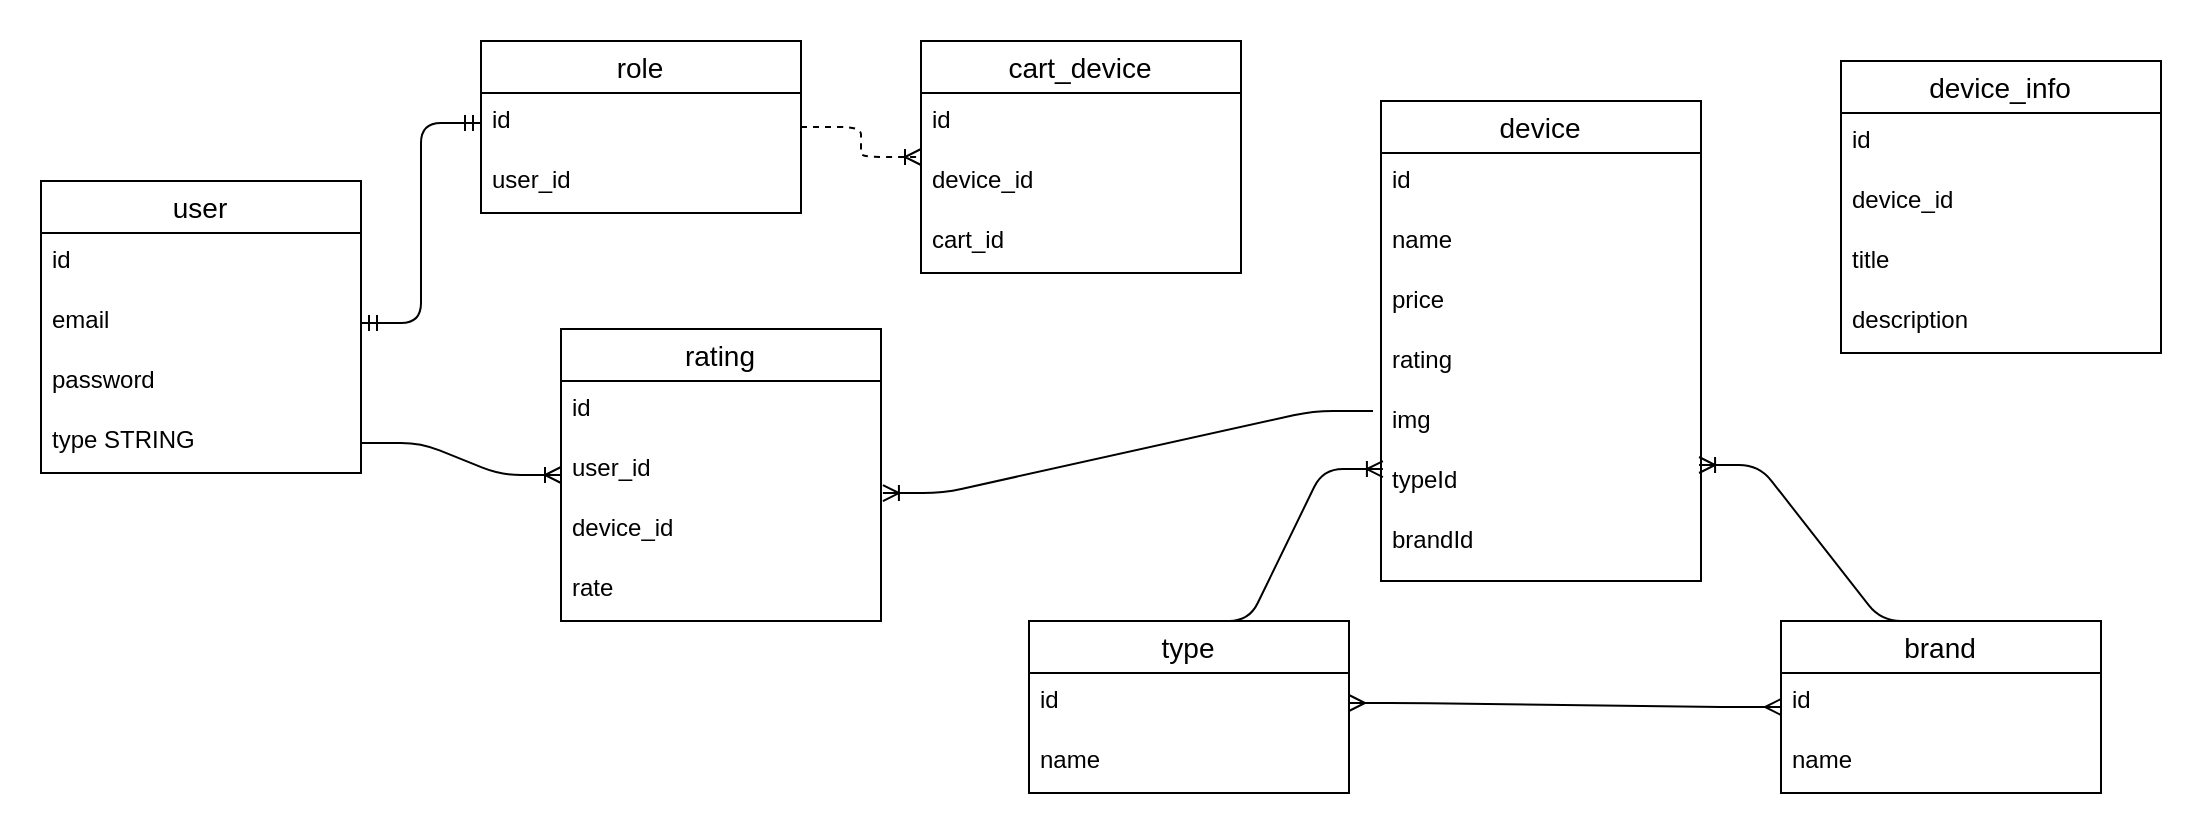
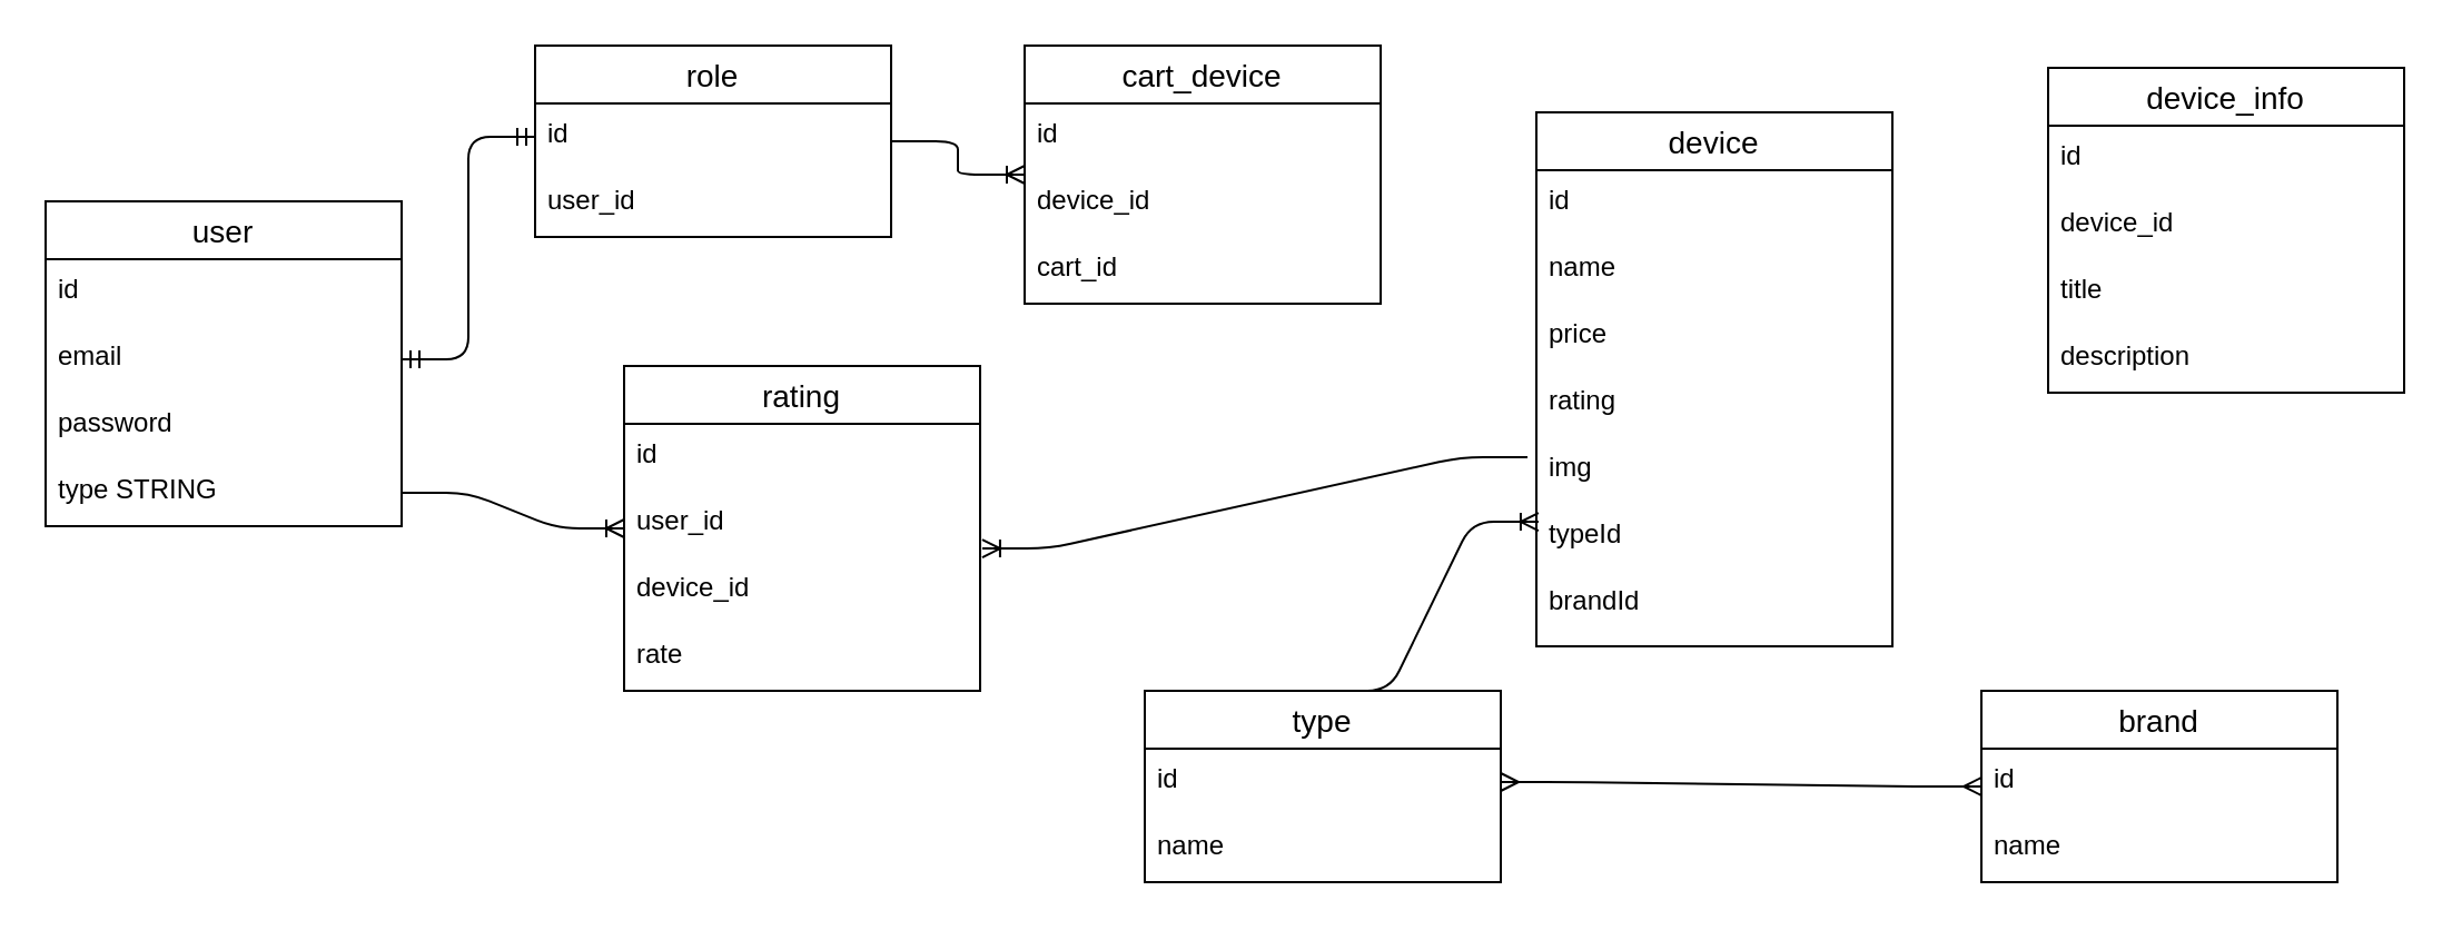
- <mxCell id="37" value="" style="edgeStyle=entityRelationEdgeStyle;fontSize=12;html=1;endArrow=ERoneToMany;rounded=1;dashed=1;" parent="1" source="7" target="33" edge="1"><mxGeometry width="100" height="100" relative="1" as="geometry"><mxPoint x="340" y="70" as="sourcePoint" /><mxPoint x="440" y="-30" as="targetPoint" /></mxGeometry></mxCell>
+ <mxCell id="37" value="" style="edgeStyle=entityRelationEdgeStyle;fontSize=12;html=1;endArrow=ERoneToMany;rounded=1;" parent="1" source="7" target="33" edge="1"><mxGeometry width="100" height="100" relative="1" as="geometry"><mxPoint x="340" y="70" as="sourcePoint" /><mxPoint x="440" y="-30" as="targetPoint" /></mxGeometry></mxCell>
- <mxCell id="26" value="" style="edgeStyle=entityRelationEdgeStyle;fontSize=12;html=1;endArrow=ERoneToMany;rounded=1;exitX=0.5;exitY=0;exitDx=0;exitDy=0;entryX=0.994;entryY=0.2;entryDx=0;entryDy=0;entryPerimeter=0;" parent="1" source="22" target="17" edge="1"><mxGeometry width="100" height="100" relative="1" as="geometry"><mxPoint x="480" y="360" as="sourcePoint" /><mxPoint x="690" y="240" as="targetPoint" /></mxGeometry></mxCell>
